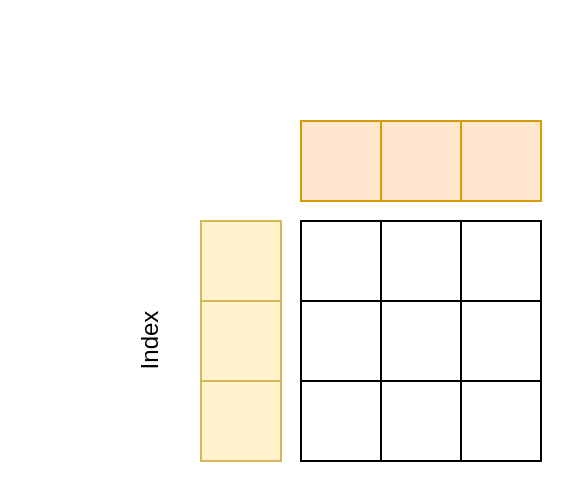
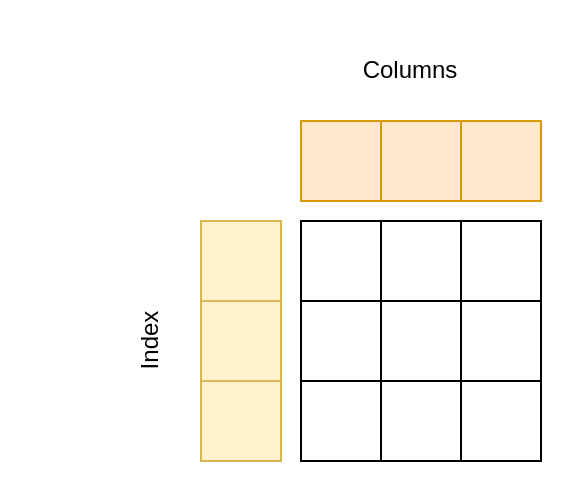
+ <mxCell id="17" value="Columns" style="text;html=1;strokeColor=none;fillColor=none;align=center;verticalAlign=middle;whiteSpace=wrap;rounded=0;" vertex="1" parent="1"><mxGeometry x="150" y="20" width="110" height="30" as="geometry" /></mxCell>
